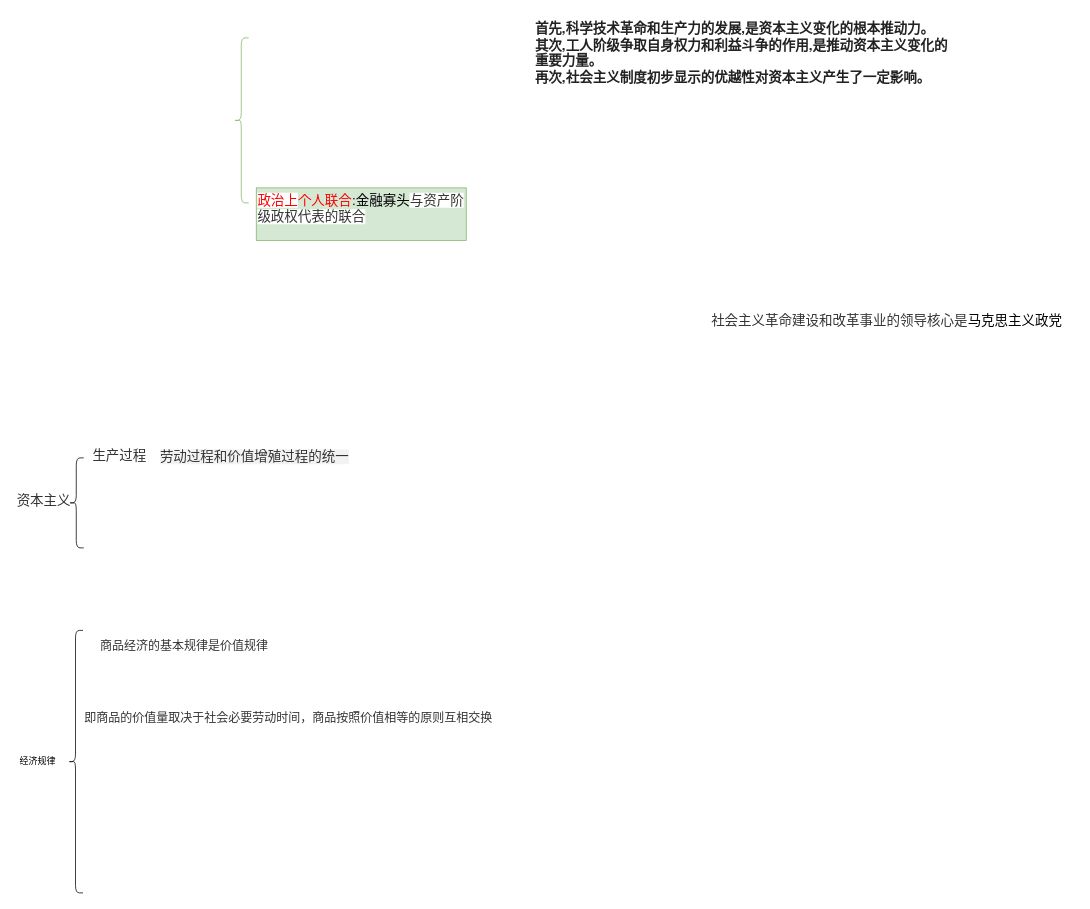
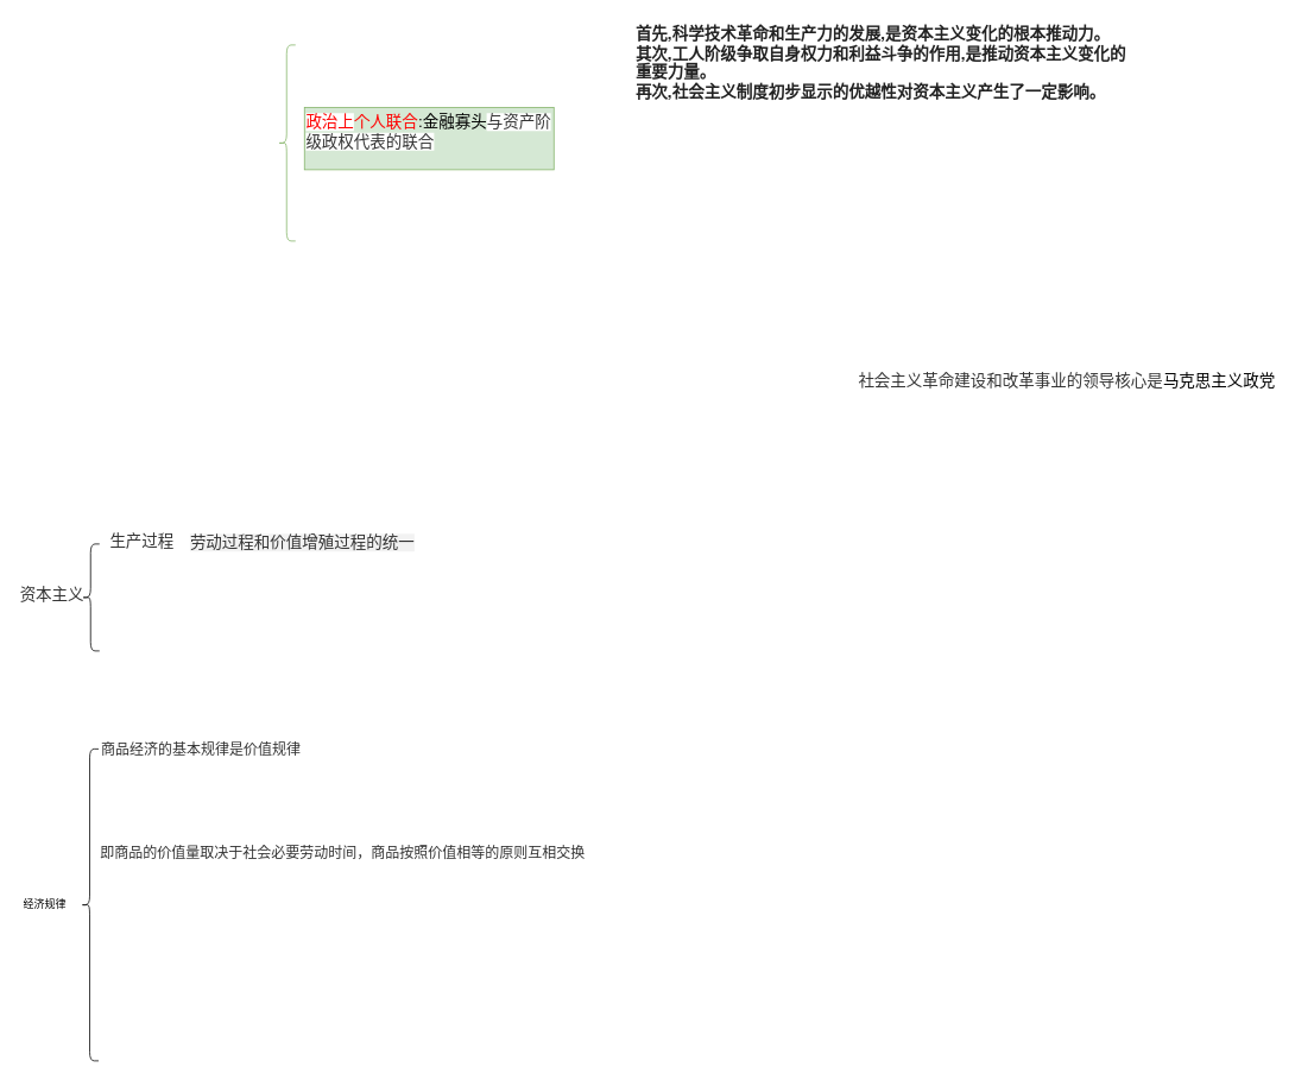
- <mxCell id="3" value="&lt;font style=&quot;font-size: 18px;&quot;&gt;&lt;font color=&quot;#ff0000&quot; style=&quot;font-size: 18px;&quot;&gt;&lt;font face=&quot;Noto Sans SC&quot; style=&quot;font-size: 18px;&quot;&gt;&lt;span style=&quot;background-color: rgb(255, 255, 255); font-size: 18px;&quot;&gt;政治上&lt;/span&gt;&lt;/font&gt;个人联合&lt;/font&gt;:&lt;/font&gt;金融寡头&lt;span style=&quot;color: rgb(51, 51, 51); font-family: Arial, sans-serif; font-size: 18px; background-color: rgb(255, 255, 255);&quot;&gt;与资产阶级政权代表的联合&lt;/span&gt;" style="text;whiteSpace=wrap;html=1;fontSize=18;fillColor=#d5e8d4;strokeColor=#82b366;" vertex="1" parent="1"><mxGeometry x="341" y="250" width="280" height="70" as="geometry" /></mxCell>
+ <mxCell id="3" value="&lt;font style=&quot;font-size: 18px;&quot;&gt;&lt;font color=&quot;#ff0000&quot; style=&quot;font-size: 18px;&quot;&gt;&lt;font face=&quot;Noto Sans SC&quot; style=&quot;font-size: 18px;&quot;&gt;&lt;span style=&quot;background-color: rgb(255, 255, 255); font-size: 18px;&quot;&gt;政治上&lt;/span&gt;&lt;/font&gt;个人联合&lt;/font&gt;:&lt;/font&gt;金融寡头&lt;span style=&quot;color: rgb(51, 51, 51); font-family: Arial, sans-serif; font-size: 18px; background-color: rgb(255, 255, 255);&quot;&gt;与资产阶级政权代表的联合&lt;/span&gt;" style="text;whiteSpace=wrap;html=1;fontSize=18;fillColor=#d5e8d4;strokeColor=#82b366;" vertex="1" parent="1"><mxGeometry x="341" y="120" width="280" height="70" as="geometry" /></mxCell>
- <mxCell id="5" value="&lt;span style=&quot;color: rgb(51, 51, 51); font-family: &amp;quot;Noto Sans SC&amp;quot;; font-size: 18px; font-style: normal; font-variant-ligatures: normal; font-variant-caps: normal; font-weight: 400; letter-spacing: normal; orphans: 2; text-align: left; text-indent: 0px; text-transform: none; widows: 2; word-spacing: 0px; -webkit-text-stroke-width: 0px; background-color: rgb(255, 255, 255); text-decoration-thickness: initial; text-decoration-style: initial; text-decoration-color: initial; float: none; display: inline !important;&quot;&gt;社会主义革命建设和改革事业的领导核心是&lt;/span&gt;马克思主义政党" style="text;whiteSpace=wrap;html=1;fontSize=18;" vertex="1" parent="1"><mxGeometry x="946" y="410" width="470" height="40" as="geometry" /></mxCell>
+ <mxCell id="5" value="&lt;span style=&quot;color: rgb(51, 51, 51); font-family: &amp;quot;Noto Sans SC&amp;quot;; font-size: 18px; font-style: normal; font-variant-ligatures: normal; font-variant-caps: normal; font-weight: 400; letter-spacing: normal; orphans: 2; text-align: left; text-indent: 0px; text-transform: none; widows: 2; word-spacing: 0px; -webkit-text-stroke-width: 0px; background-color: rgb(255, 255, 255); text-decoration-thickness: initial; text-decoration-style: initial; text-decoration-color: initial; float: none; display: inline !important;&quot;&gt;社会主义革命建设和改革事业的领导核心是&lt;/span&gt;马克思主义政党" style="text;whiteSpace=wrap;html=1;fontSize=18;" vertex="1" parent="1"><mxGeometry x="961" y="410" width="470" height="40" as="geometry" /></mxCell>
- <mxCell id="12" value="&#10;&lt;span style=&quot;color: rgb(51, 51, 51); font-family: &amp;quot;Noto Sans SC&amp;quot;; font-size: 16px; font-style: normal; font-variant-ligatures: normal; font-variant-caps: normal; font-weight: 400; letter-spacing: normal; orphans: 2; text-align: left; text-indent: 0px; text-transform: none; widows: 2; word-spacing: 0px; -webkit-text-stroke-width: 0px; background-color: rgb(255, 255, 255); text-decoration-thickness: initial; text-decoration-style: initial; text-decoration-color: initial; float: none; display: inline !important;&quot;&gt;商品经济的基本规律是价值规律&lt;/span&gt;&#10;&#10;" style="text;whiteSpace=wrap;html=1;" vertex="1" parent="1"><mxGeometry x="131" y="830" width="240" height="60" as="geometry" /></mxCell>
+ <mxCell id="12" value="&#10;&lt;span style=&quot;color: rgb(51, 51, 51); font-family: &amp;quot;Noto Sans SC&amp;quot;; font-size: 16px; font-style: normal; font-variant-ligatures: normal; font-variant-caps: normal; font-weight: 400; letter-spacing: normal; orphans: 2; text-align: left; text-indent: 0px; text-transform: none; widows: 2; word-spacing: 0px; -webkit-text-stroke-width: 0px; background-color: rgb(255, 255, 255); text-decoration-thickness: initial; text-decoration-style: initial; text-decoration-color: initial; float: none; display: inline !important;&quot;&gt;商品经济的基本规律是价值规律&lt;/span&gt;&#10;&#10;" style="text;whiteSpace=wrap;html=1;" vertex="1" parent="1"><mxGeometry x="111" y="810" width="240" height="60" as="geometry" /></mxCell>
